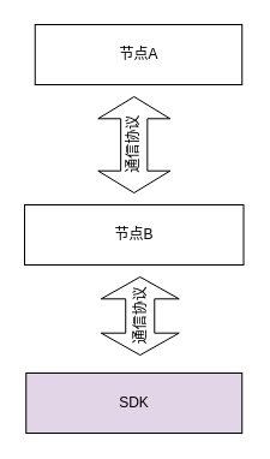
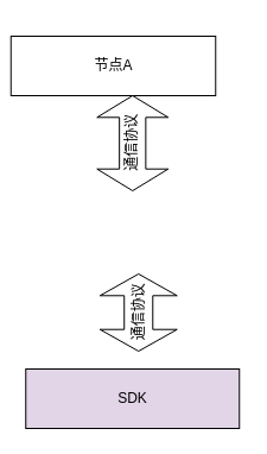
- <mxCell id="2" value="节点A" style="html=1;" vertex="1" parent="1"><mxGeometry x="28.75" y="20" width="172.5" height="50" as="geometry" /></mxCell>
+ <mxCell id="2" value="节点A" style="html=1;" vertex="1" parent="1"><mxGeometry x="8.75" y="30" width="172.5" height="50" as="geometry" /></mxCell>
- <mxCell id="4" value="节点B" style="html=1;" vertex="1" parent="1"><mxGeometry x="20" y="170" width="182.5" height="50" as="geometry" /></mxCell>
